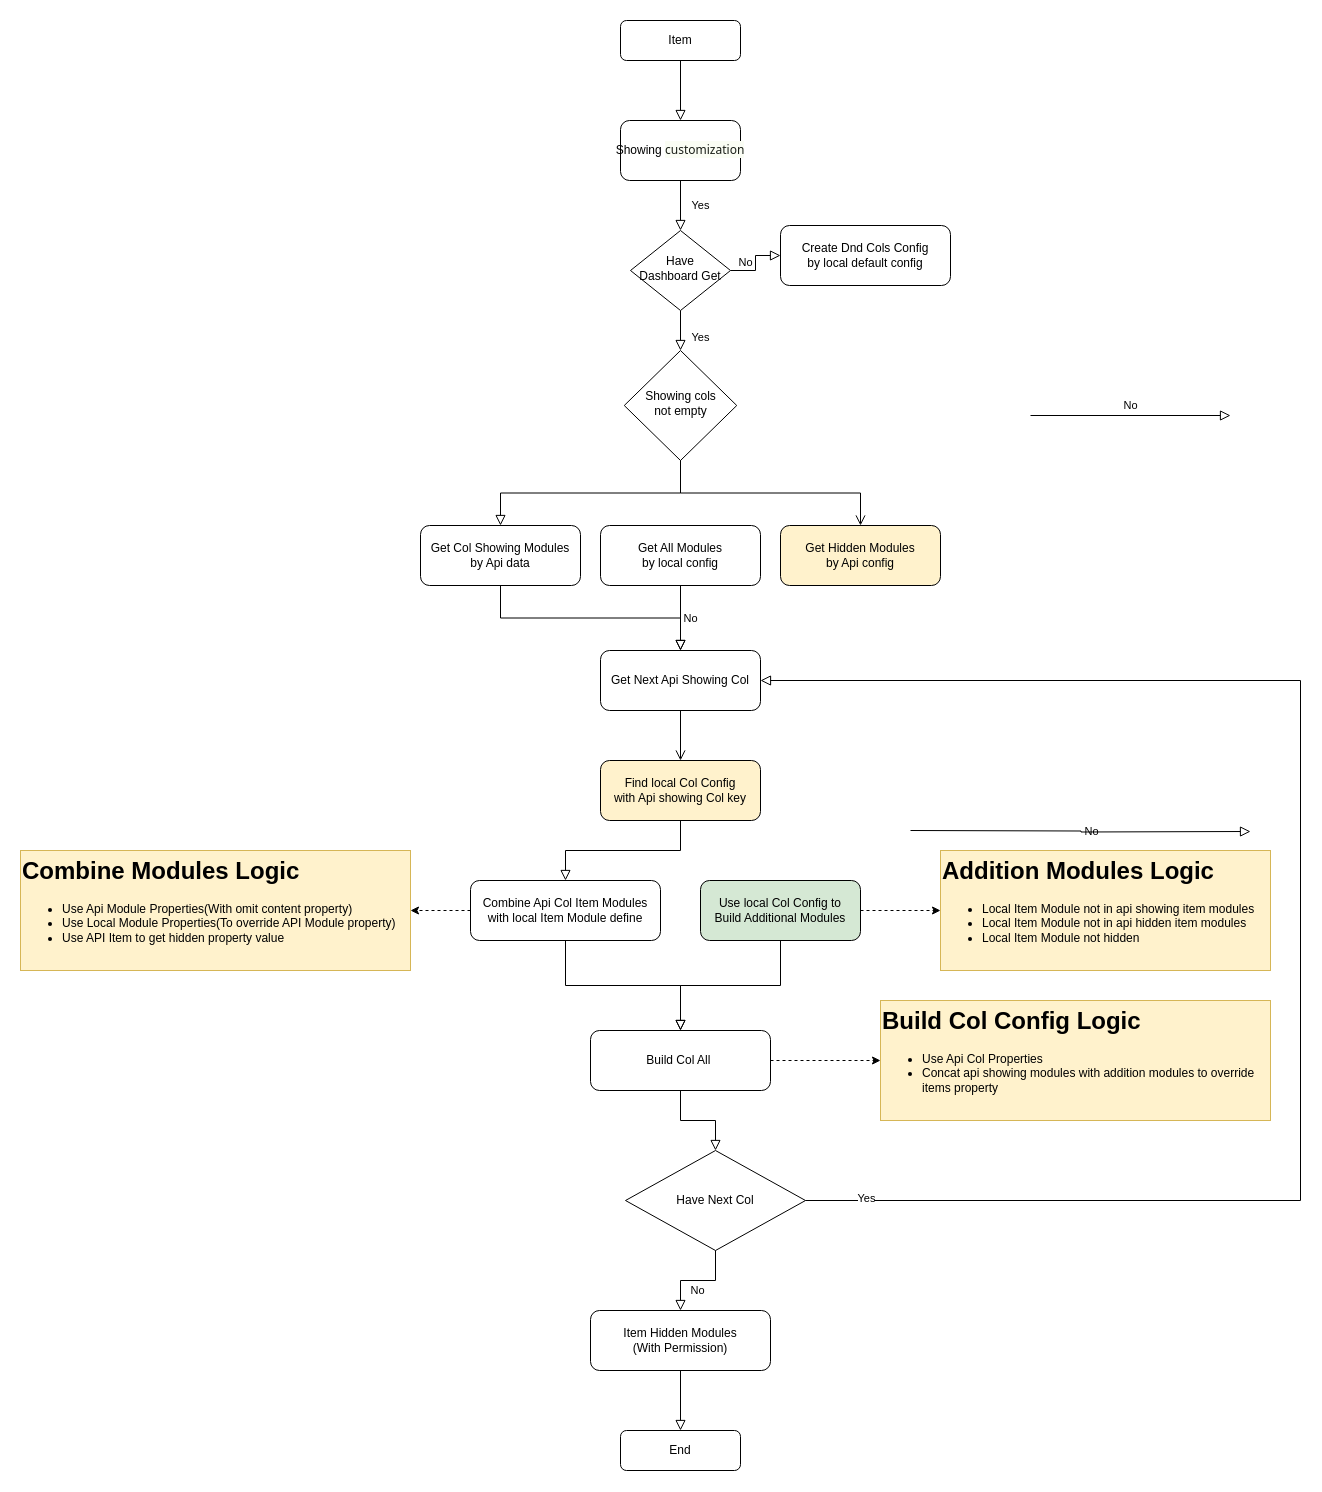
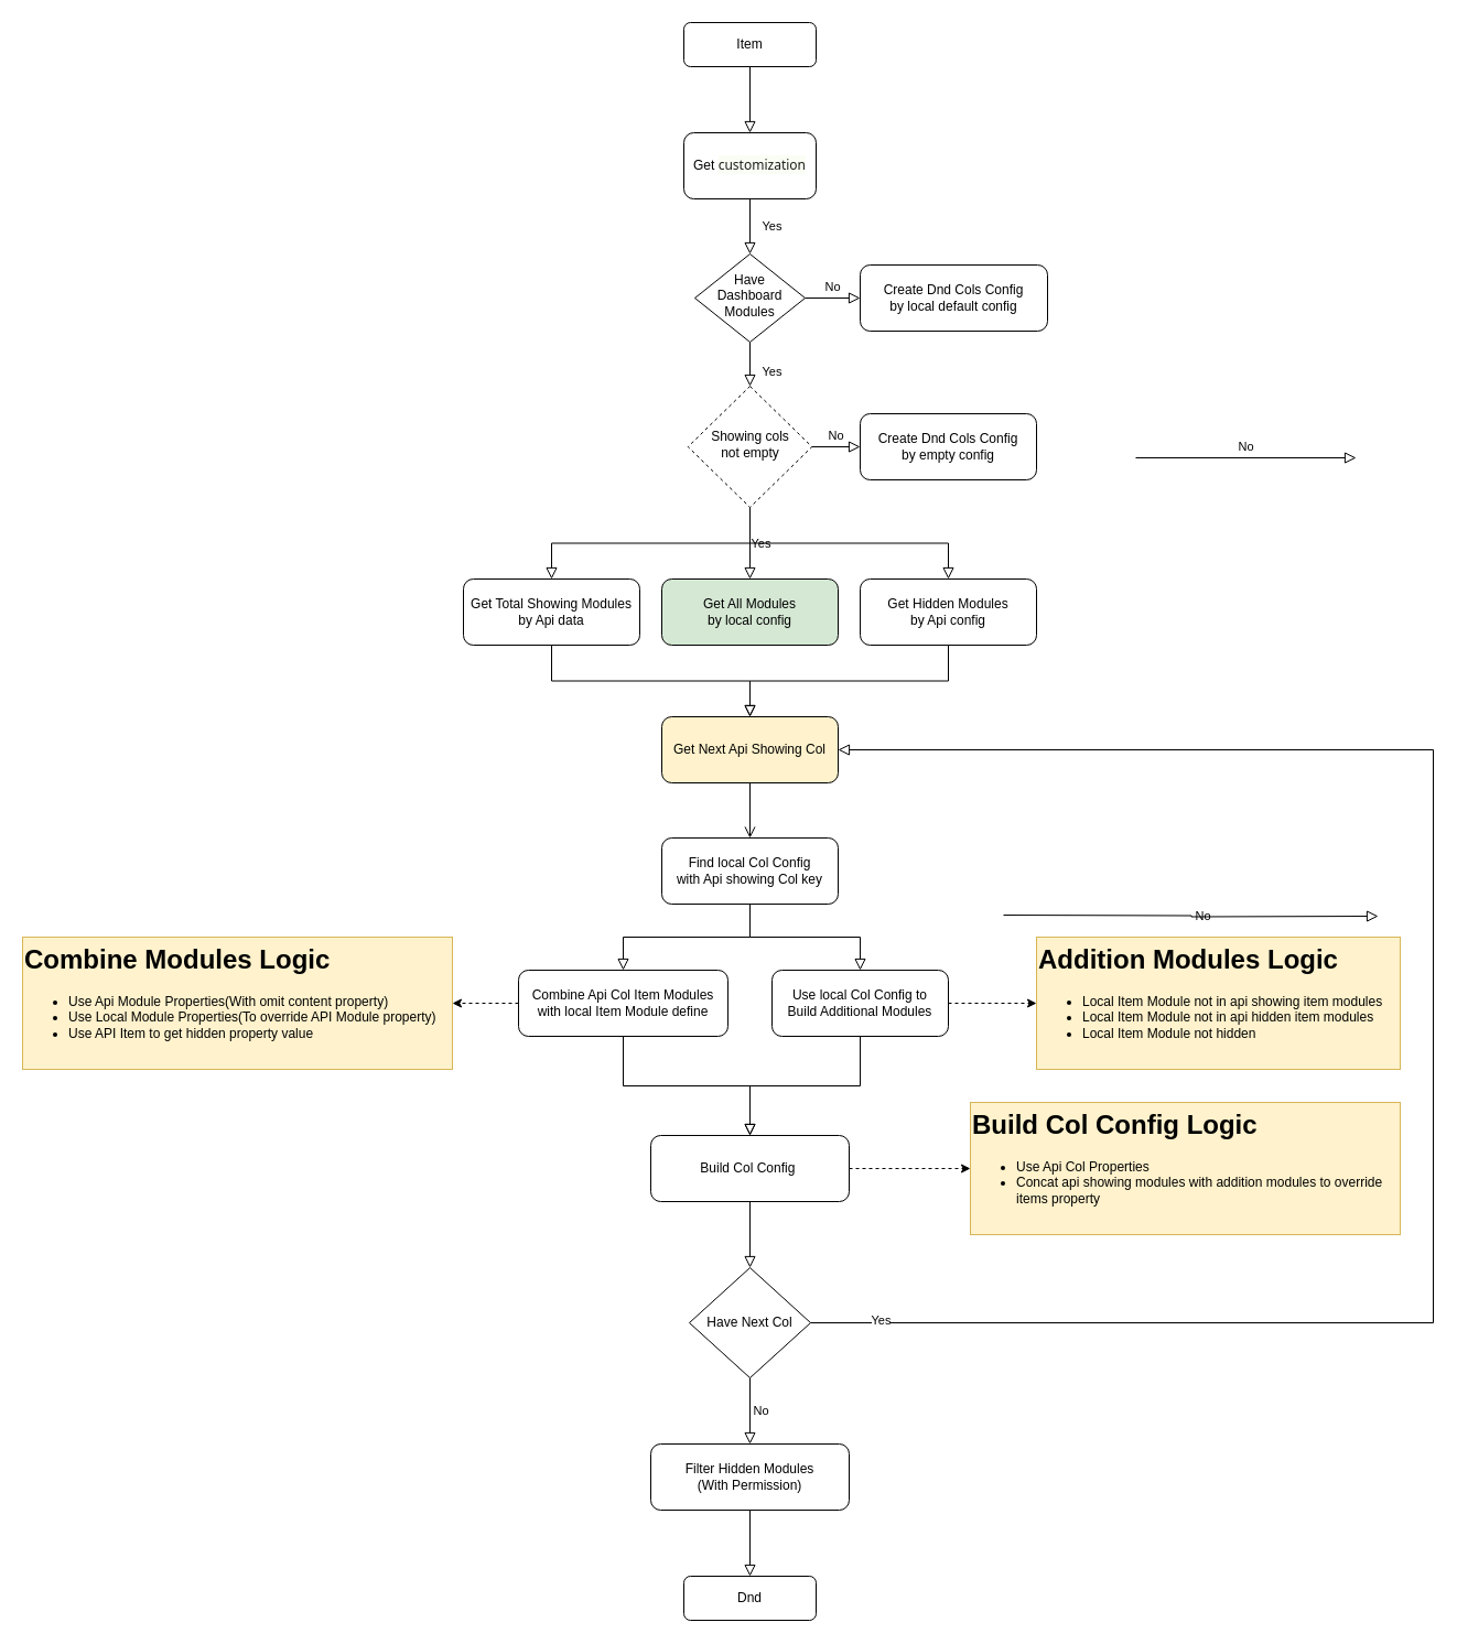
- <mxCell id="9" value="Showing&amp;nbsp;&lt;span style=&quot;color: rgb(25, 29, 23); font-family: system-ui, sans-serif; text-align: start; background-color: rgb(250, 253, 244);&quot;&gt;customization&lt;/span&gt;" style="rounded=1;whiteSpace=wrap;html=1;" vertex="1" parent="1"><mxGeometry x="620" y="120" width="120" height="60" as="geometry" /></mxCell>
+ <mxCell id="9" value="Get&amp;nbsp;&lt;span style=&quot;color: rgb(25, 29, 23); font-family: system-ui, sans-serif; text-align: start; background-color: rgb(250, 253, 244);&quot;&gt;customization&lt;/span&gt;" style="rounded=1;whiteSpace=wrap;html=1;" vertex="1" parent="1"><mxGeometry x="620" y="120" width="120" height="60" as="geometry" /></mxCell>
- <mxCell id="8" value="Create Dnd Cols Config&lt;div&gt;by local default config&lt;/div&gt;" style="rounded=1;whiteSpace=wrap;html=1;fontSize=12;glass=0;strokeWidth=1;shadow=0;" parent="1" vertex="1"><mxGeometry x="780" y="225" width="170" height="60" as="geometry" /></mxCell>
+ <mxCell id="8" value="Create Dnd Cols Config&lt;div&gt;by local default config&lt;/div&gt;" style="rounded=1;whiteSpace=wrap;html=1;fontSize=12;glass=0;strokeWidth=1;shadow=0;" parent="1" vertex="1"><mxGeometry x="780" y="240" width="170" height="60" as="geometry" /></mxCell>
- <mxCell id="7" value="Have Dashboard Get" style="rhombus;whiteSpace=wrap;html=1;shadow=0;fontFamily=Helvetica;fontSize=12;align=center;strokeWidth=1;spacing=6;spacingTop=-4;" parent="1" vertex="1"><mxGeometry x="630" y="230" width="100" height="80" as="geometry" /></mxCell>
+ <mxCell id="7" value="Have Dashboard Modules" style="rhombus;whiteSpace=wrap;html=1;shadow=0;fontFamily=Helvetica;fontSize=12;align=center;strokeWidth=1;spacing=6;spacingTop=-4;" parent="1" vertex="1"><mxGeometry x="630" y="230" width="100" height="80" as="geometry" /></mxCell>
- <mxCell id="10" value="Showing cols&lt;br&gt;not empty" style="rhombus;whiteSpace=wrap;html=1;shadow=0;fontFamily=Helvetica;fontSize=12;align=center;strokeWidth=1;spacing=6;spacingTop=-4;" vertex="1" parent="1"><mxGeometry x="623.75" y="350" width="112.5" height="110" as="geometry" /></mxCell>
+ <mxCell id="10" value="Showing cols&lt;br&gt;not empty" style="rhombus;whiteSpace=wrap;html=1;shadow=0;fontFamily=Helvetica;fontSize=12;align=center;strokeWidth=1;spacing=6;spacingTop=-4;dashed=1;" vertex="1" parent="1"><mxGeometry x="623.75" y="350" width="112.5" height="110" as="geometry" /></mxCell>
+ <mxCell id="12" value="No" style="edgeStyle=orthogonalEdgeStyle;rounded=0;html=1;jettySize=auto;orthogonalLoop=1;fontSize=11;endArrow=block;endFill=0;endSize=8;strokeWidth=1;shadow=0;labelBackgroundColor=none;entryX=0;entryY=0.5;entryDx=0;entryDy=0;exitX=1;exitY=0.5;exitDx=0;exitDy=0;" edge="1" parent="1" source="10" target="11"><mxGeometry y="10" relative="1" as="geometry"><mxPoint as="offset" /><mxPoint x="1200" y="385" as="sourcePoint" /><mxPoint x="980" y="375" as="targetPoint" /></mxGeometry></mxCell>
+ <mxCell id="11" value="Create Dnd Cols Config&lt;div&gt;by empty config&lt;/div&gt;" style="rounded=1;whiteSpace=wrap;html=1;fontSize=12;glass=0;strokeWidth=1;shadow=0;" vertex="1" parent="1"><mxGeometry x="780" y="375" width="160" height="60" as="geometry" /></mxCell>
+ <mxCell id="14" value="Yes" style="edgeStyle=orthogonalEdgeStyle;rounded=0;html=1;jettySize=auto;orthogonalLoop=1;fontSize=11;endArrow=block;endFill=0;endSize=8;strokeWidth=1;shadow=0;labelBackgroundColor=none;exitX=0.5;exitY=1;exitDx=0;exitDy=0;entryX=0.5;entryY=0;entryDx=0;entryDy=0;" edge="1" parent="1" source="10" target="15"><mxGeometry y="10" relative="1" as="geometry"><mxPoint as="offset" /><mxPoint x="1040" y="425" as="sourcePoint" /><mxPoint x="680" y="530" as="targetPoint" /></mxGeometry></mxCell>
- <mxCell id="21" value="" style="edgeStyle=orthogonalEdgeStyle;rounded=0;html=1;jettySize=auto;orthogonalLoop=1;fontSize=11;endArrow=open;endFill=0;endSize=8;strokeWidth=1;shadow=0;labelBackgroundColor=none;exitX=0.5;exitY=1;exitDx=0;exitDy=0;entryX=0.5;entryY=0;entryDx=0;entryDy=0;" edge="1" parent="1" source="10" target="18"><mxGeometry y="10" relative="1" as="geometry"><mxPoint as="offset" /><mxPoint x="690" y="470" as="sourcePoint" /><mxPoint x="510" y="535" as="targetPoint" /></mxGeometry></mxCell>
+ <mxCell id="21" value="" style="edgeStyle=orthogonalEdgeStyle;rounded=0;html=1;jettySize=auto;orthogonalLoop=1;fontSize=11;endArrow=block;endFill=0;endSize=8;strokeWidth=1;shadow=0;labelBackgroundColor=none;exitX=0.5;exitY=1;exitDx=0;exitDy=0;entryX=0.5;entryY=0;entryDx=0;entryDy=0;" edge="1" parent="1" source="10" target="18"><mxGeometry y="10" relative="1" as="geometry"><mxPoint as="offset" /><mxPoint x="690" y="470" as="sourcePoint" /><mxPoint x="510" y="535" as="targetPoint" /></mxGeometry></mxCell>
- <mxCell id="19" value="Get Col Showing Modules&lt;br&gt;by Api data" style="rounded=1;whiteSpace=wrap;html=1;" vertex="1" parent="1"><mxGeometry x="420" y="525" width="160" height="60" as="geometry" /></mxCell>
+ <mxCell id="19" value="Get Total Showing Modules&lt;br&gt;by Api data" style="rounded=1;whiteSpace=wrap;html=1;" vertex="1" parent="1"><mxGeometry x="420" y="525" width="160" height="60" as="geometry" /></mxCell>
- <mxCell id="15" value="Get All Modules&lt;br&gt;by local config" style="rounded=1;whiteSpace=wrap;html=1;" vertex="1" parent="1"><mxGeometry x="600" y="525" width="160" height="60" as="geometry" /></mxCell>
+ <mxCell id="15" value="Get All Modules&lt;br&gt;by local config" style="rounded=1;whiteSpace=wrap;html=1;fillColor=#d5e8d4;" vertex="1" parent="1"><mxGeometry x="600" y="525" width="160" height="60" as="geometry" /></mxCell>
- <mxCell id="18" value="Get Hidden Modules&lt;br&gt;by Api config" style="rounded=1;whiteSpace=wrap;html=1;fillColor=#fff2cc;" vertex="1" parent="1"><mxGeometry x="780" y="525" width="160" height="60" as="geometry" /></mxCell>
+ <mxCell id="18" value="Get Hidden Modules&lt;br&gt;by Api config" style="rounded=1;whiteSpace=wrap;html=1;" vertex="1" parent="1"><mxGeometry x="780" y="525" width="160" height="60" as="geometry" /></mxCell>
- <mxCell id="16" value="No" style="edgeStyle=orthogonalEdgeStyle;rounded=0;html=1;jettySize=auto;orthogonalLoop=1;fontSize=11;endArrow=block;endFill=0;endSize=8;strokeWidth=1;shadow=0;labelBackgroundColor=none;exitX=0.5;exitY=1;exitDx=0;exitDy=0;entryX=0.5;entryY=0;entryDx=0;entryDy=0;" edge="1" parent="1" source="15" target="17"><mxGeometry y="10" relative="1" as="geometry"><mxPoint as="offset" /><mxPoint x="1040" y="425" as="sourcePoint" /><mxPoint x="680" y="670" as="targetPoint" /></mxGeometry></mxCell>
+ <mxCell id="23" value="" style="edgeStyle=orthogonalEdgeStyle;rounded=0;html=1;jettySize=auto;orthogonalLoop=1;fontSize=11;endArrow=block;endFill=0;endSize=8;strokeWidth=1;shadow=0;labelBackgroundColor=none;exitX=0.5;exitY=1;exitDx=0;exitDy=0;entryX=0.5;entryY=0;entryDx=0;entryDy=0;" edge="1" parent="1" source="18" target="17"><mxGeometry y="10" relative="1" as="geometry"><mxPoint as="offset" /><mxPoint x="510" y="595" as="sourcePoint" /><mxPoint x="690" y="660" as="targetPoint" /></mxGeometry></mxCell>
- <mxCell id="17" value="Get Next Api Showing Col" style="rounded=1;whiteSpace=wrap;html=1;" vertex="1" parent="1"><mxGeometry x="600" y="650" width="160" height="60" as="geometry" /></mxCell>
+ <mxCell id="17" value="Get Next Api Showing Col" style="rounded=1;whiteSpace=wrap;html=1;fillColor=#fff2cc;" vertex="1" parent="1"><mxGeometry x="600" y="650" width="160" height="60" as="geometry" /></mxCell>
- <mxCell id="24" value="Find local Col Config&lt;br&gt;with Api showing Col key" style="rounded=1;whiteSpace=wrap;html=1;fillColor=#fff2cc;" vertex="1" parent="1"><mxGeometry x="600" y="760" width="160" height="60" as="geometry" /></mxCell>
+ <mxCell id="24" value="Find local Col Config&lt;br&gt;with Api showing Col key" style="rounded=1;whiteSpace=wrap;html=1;" vertex="1" parent="1"><mxGeometry x="600" y="760" width="160" height="60" as="geometry" /></mxCell>
+ <mxCell id="28" value="" style="edgeStyle=orthogonalEdgeStyle;rounded=0;html=1;jettySize=auto;orthogonalLoop=1;fontSize=11;endArrow=block;endFill=0;endSize=8;strokeWidth=1;shadow=0;labelBackgroundColor=none;exitX=0.5;exitY=1;exitDx=0;exitDy=0;entryX=0.5;entryY=0;entryDx=0;entryDy=0;" edge="1" parent="1" source="24" target="27"><mxGeometry y="10" relative="1" as="geometry"><mxPoint as="offset" /><mxPoint x="1040" y="425" as="sourcePoint" /><mxPoint x="1240" y="425" as="targetPoint" /></mxGeometry></mxCell>
- <mxCell id="27" value="Use local Col Config to &lt;br&gt;Build Additional Modules" style="rounded=1;whiteSpace=wrap;html=1;fillColor=#d5e8d4;" vertex="1" parent="1"><mxGeometry x="700" y="880" width="160" height="60" as="geometry" /></mxCell>
+ <mxCell id="27" value="Use local Col Config to &lt;br&gt;Build Additional Modules" style="rounded=1;whiteSpace=wrap;html=1;" vertex="1" parent="1"><mxGeometry x="700" y="880" width="160" height="60" as="geometry" /></mxCell>
- <mxCell id="35" value="Build Col All&amp;nbsp;" style="rounded=1;whiteSpace=wrap;html=1;" vertex="1" parent="1"><mxGeometry x="590" y="1030" width="180" height="60" as="geometry" /></mxCell>
+ <mxCell id="35" value="Build Col Config&amp;nbsp;" style="rounded=1;whiteSpace=wrap;html=1;" vertex="1" parent="1"><mxGeometry x="590" y="1030" width="180" height="60" as="geometry" /></mxCell>
- <mxCell id="40" value="Have Next Col" style="rhombus;whiteSpace=wrap;html=1;" vertex="1" parent="1"><mxGeometry x="625" y="1150" width="180" height="100" as="geometry" /></mxCell>
+ <mxCell id="40" value="Have Next Col" style="rhombus;whiteSpace=wrap;html=1;" vertex="1" parent="1"><mxGeometry x="625" y="1150" width="110" height="100" as="geometry" /></mxCell>
- <mxCell id="46" value="Item Hidden Modules&lt;br&gt;(With Permission)" style="rounded=1;whiteSpace=wrap;html=1;" vertex="1" parent="1"><mxGeometry x="590" y="1310" width="180" height="60" as="geometry" /></mxCell>
+ <mxCell id="46" value="Filter Hidden Modules&lt;br&gt;(With Permission)" style="rounded=1;whiteSpace=wrap;html=1;" vertex="1" parent="1"><mxGeometry x="590" y="1310" width="180" height="60" as="geometry" /></mxCell>
- <mxCell id="47" value="End" style="rounded=1;whiteSpace=wrap;html=1;fontSize=12;glass=0;strokeWidth=1;shadow=0;" vertex="1" parent="1"><mxGeometry x="620" y="1430" width="120" height="40" as="geometry" /></mxCell>
+ <mxCell id="47" value="Dnd" style="rounded=1;whiteSpace=wrap;html=1;fontSize=12;glass=0;strokeWidth=1;shadow=0;" vertex="1" parent="1"><mxGeometry x="620" y="1430" width="120" height="40" as="geometry" /></mxCell>
